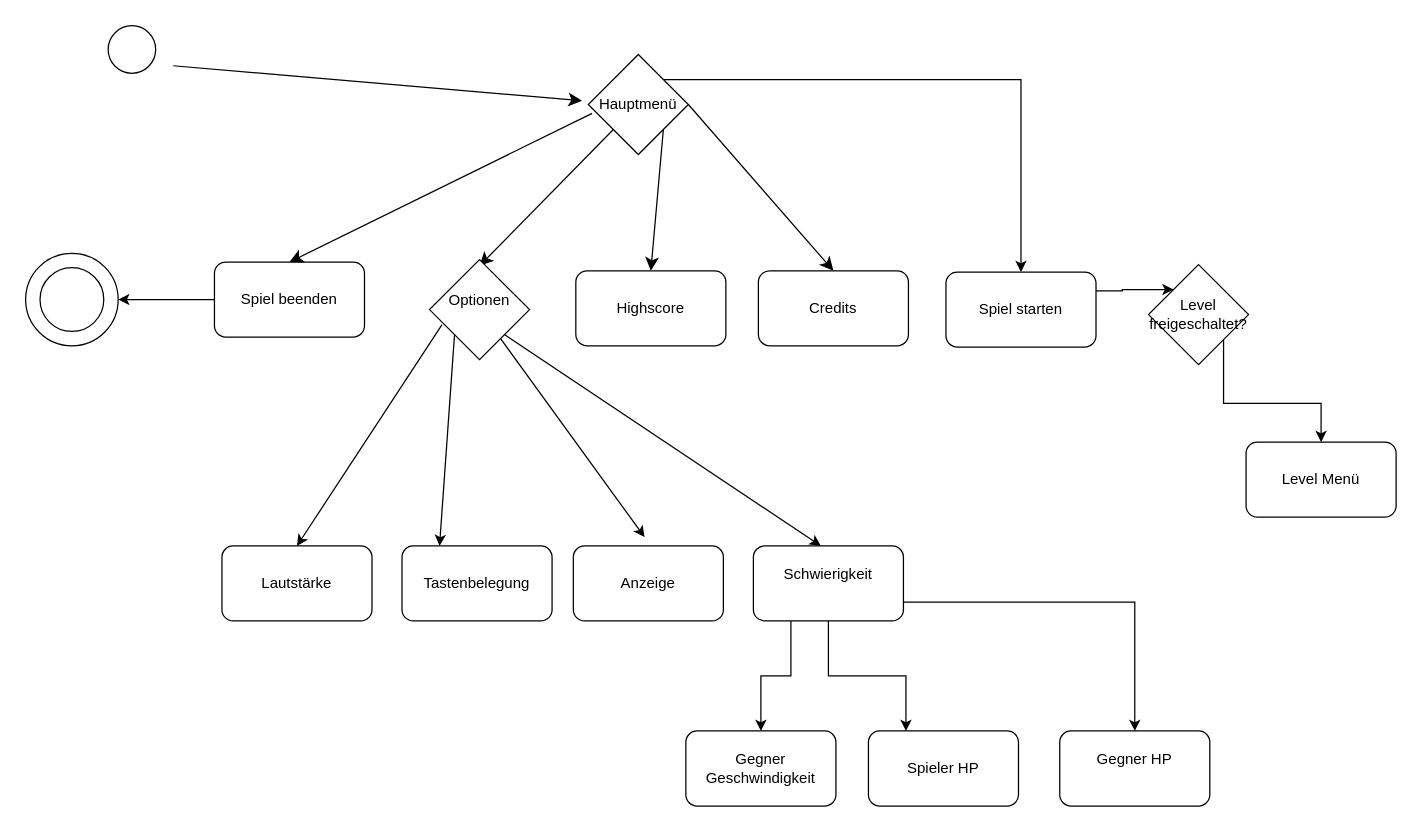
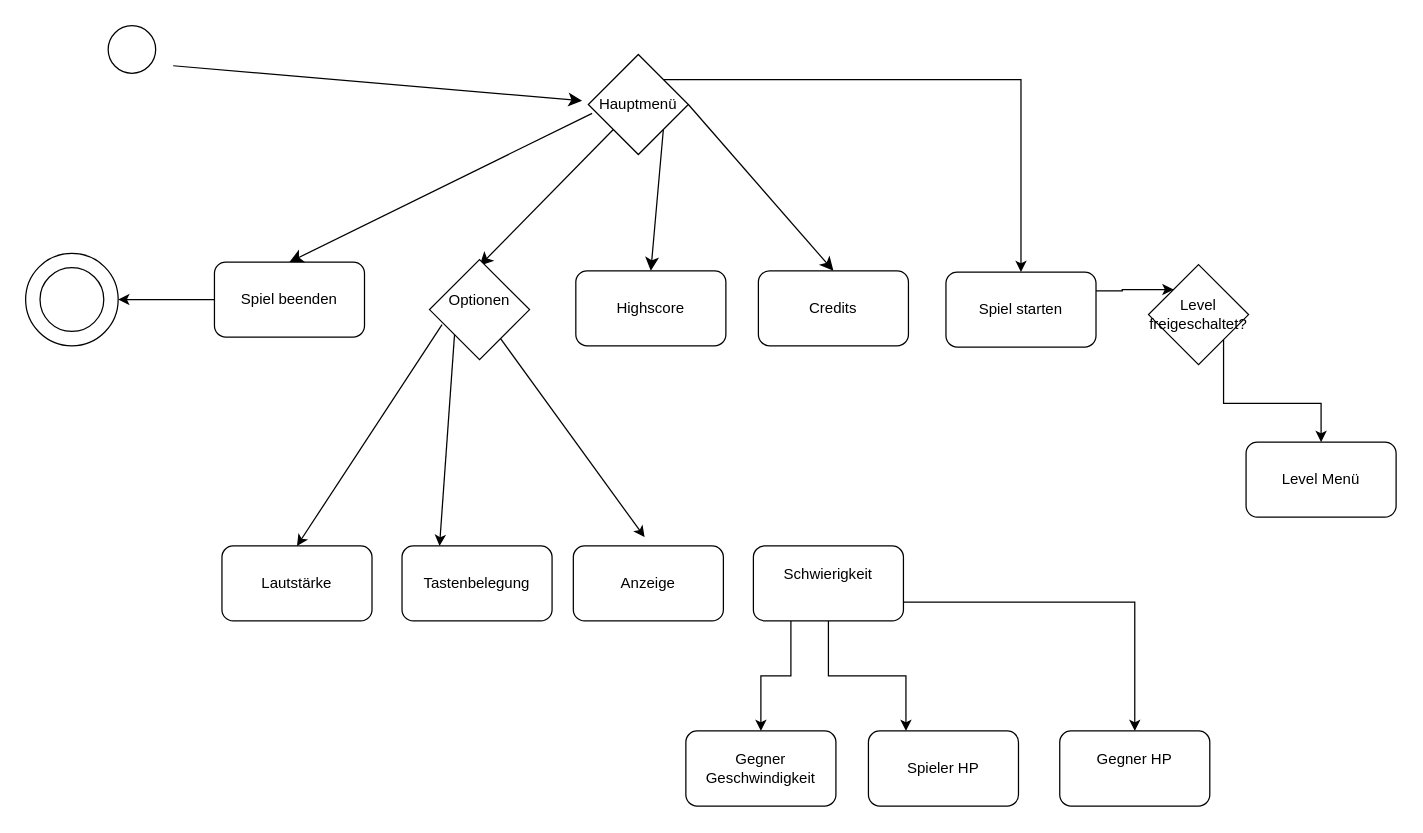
- <mxCell id="25" value="" style="endArrow=classic;html=1;rounded=0;exitX=1;exitY=1;exitDx=0;exitDy=0;entryX=0.45;entryY=0;entryDx=0;entryDy=0;entryPerimeter=0;" edge="1" parent="1" source="16" target="23"><mxGeometry width="50" height="50" relative="1" as="geometry"><mxPoint x="451" y="427" as="sourcePoint" /><mxPoint x="501" y="377" as="targetPoint" /></mxGeometry></mxCell>
